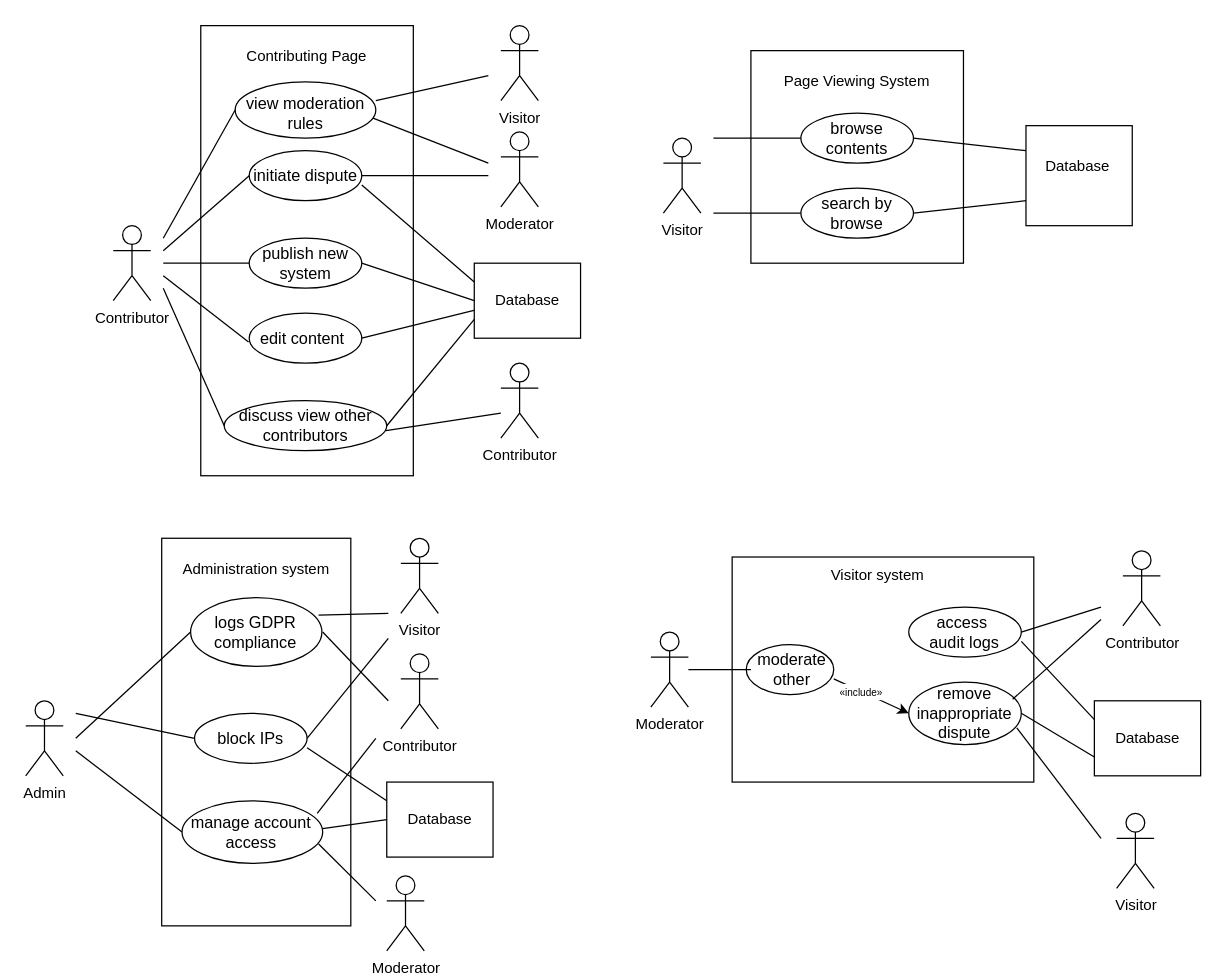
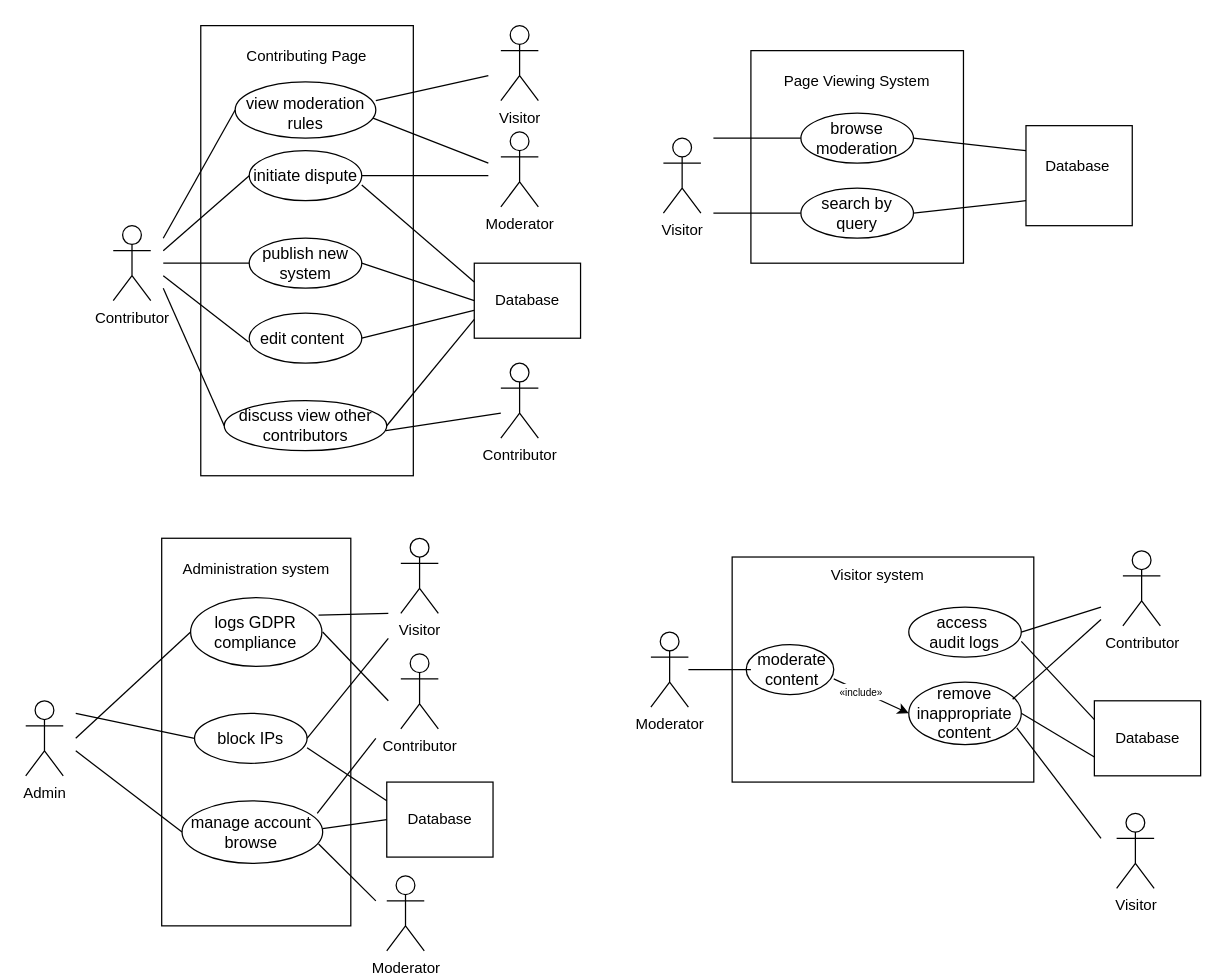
- <mxCell id="10" value="&lt;font&gt;browse contents&lt;/font&gt;" style="text;html=1;align=center;verticalAlign=middle;whiteSpace=wrap;rounded=0;fontSize=13;" parent="1" vertex="1"><mxGeometry x="640" y="90" width="90" height="40" as="geometry" /></mxCell>
+ <mxCell id="10" value="&lt;font&gt;browse moderation&lt;/font&gt;" style="text;html=1;align=center;verticalAlign=middle;whiteSpace=wrap;rounded=0;fontSize=13;" parent="1" vertex="1"><mxGeometry x="640" y="90" width="90" height="40" as="geometry" /></mxCell>
- <mxCell id="9" value="&lt;font&gt;search by browse&lt;/font&gt;" style="text;html=1;align=center;verticalAlign=middle;whiteSpace=wrap;rounded=0;fontSize=13;" parent="1" vertex="1"><mxGeometry x="640" y="150" width="90" height="40" as="geometry" /></mxCell>
+ <mxCell id="9" value="&lt;font&gt;search by query&lt;/font&gt;" style="text;html=1;align=center;verticalAlign=middle;whiteSpace=wrap;rounded=0;fontSize=13;" parent="1" vertex="1"><mxGeometry x="640" y="150" width="90" height="40" as="geometry" /></mxCell>
- <mxCell id="62" value="moderate other" style="text;html=1;align=center;verticalAlign=middle;whiteSpace=wrap;rounded=0;fontSize=13;" parent="1" vertex="1"><mxGeometry x="600" y="520" width="66.25" height="30" as="geometry" /></mxCell>
+ <mxCell id="62" value="moderate content" style="text;html=1;align=center;verticalAlign=middle;whiteSpace=wrap;rounded=0;fontSize=13;" parent="1" vertex="1"><mxGeometry x="600" y="520" width="66.25" height="30" as="geometry" /></mxCell>
- <mxCell id="60" value="remove inappropriate dispute" style="text;html=1;align=center;verticalAlign=middle;whiteSpace=wrap;rounded=0;fontSize=13;" parent="1" vertex="1"><mxGeometry x="736.25" y="555" width="70" height="30" as="geometry" /></mxCell>
+ <mxCell id="60" value="remove inappropriate content" style="text;html=1;align=center;verticalAlign=middle;whiteSpace=wrap;rounded=0;fontSize=13;" parent="1" vertex="1"><mxGeometry x="736.25" y="555" width="70" height="30" as="geometry" /></mxCell>
- <mxCell id="49" value="manage account access" style="text;html=1;align=center;verticalAlign=middle;whiteSpace=wrap;rounded=0;fontSize=13;" parent="1" vertex="1"><mxGeometry x="148.14" y="650" width="105" height="30" as="geometry" /></mxCell>
+ <mxCell id="49" value="manage account browse" style="text;html=1;align=center;verticalAlign=middle;whiteSpace=wrap;rounded=0;fontSize=13;" parent="1" vertex="1"><mxGeometry x="148.14" y="650" width="105" height="30" as="geometry" /></mxCell>
